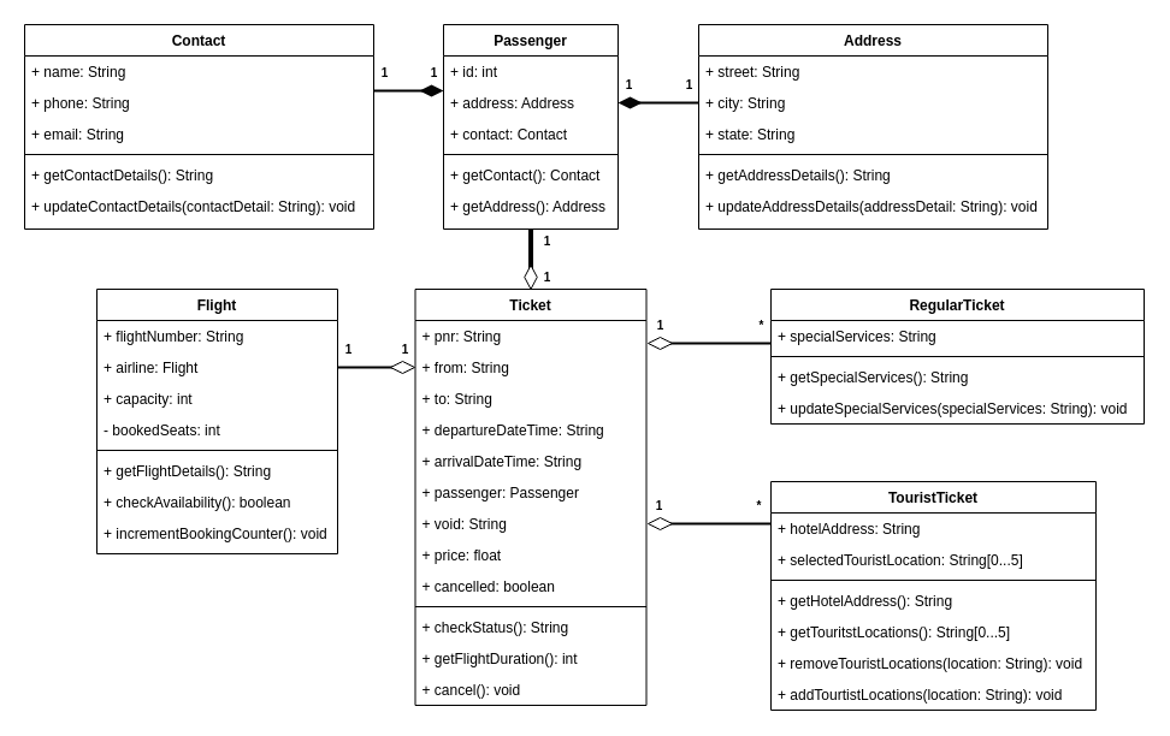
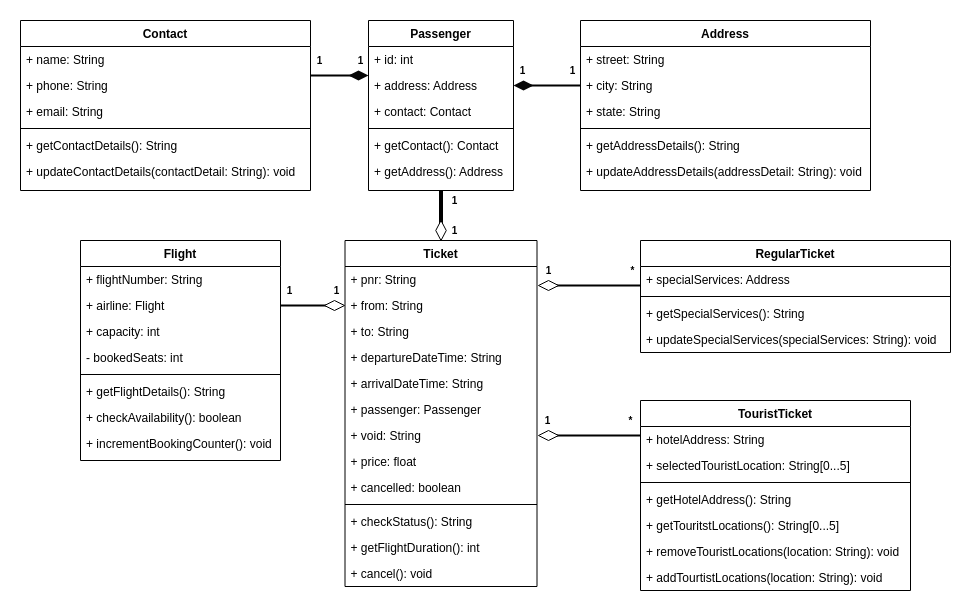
- <mxCell id="63" value="+ specialServices: String" style="text;align=left;verticalAlign=top;spacingLeft=4;spacingRight=4;overflow=hidden;rotatable=0;points=[[0,0.5],[1,0.5]];portConstraint=eastwest;" vertex="1" parent="62"><mxGeometry y="26" width="310" height="26" as="geometry" /></mxCell>
+ <mxCell id="63" value="+ specialServices: Address" style="text;align=left;verticalAlign=top;spacingLeft=4;spacingRight=4;overflow=hidden;rotatable=0;points=[[0,0.5],[1,0.5]];portConstraint=eastwest;" vertex="1" parent="62"><mxGeometry y="26" width="310" height="26" as="geometry" /></mxCell>
